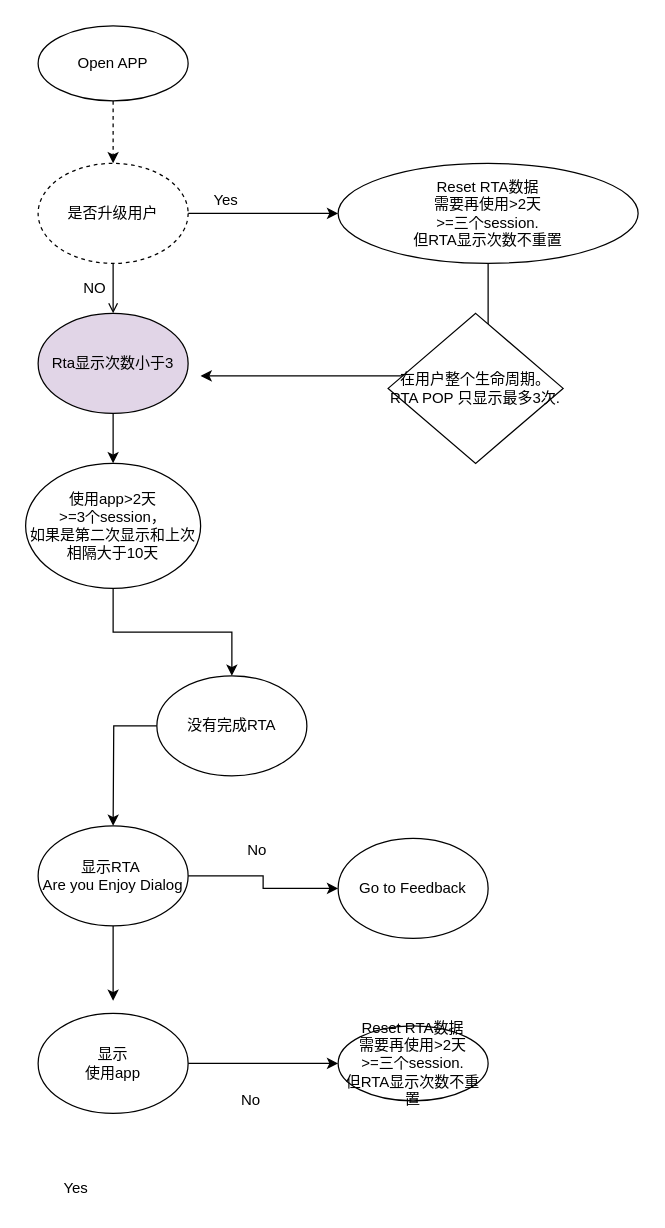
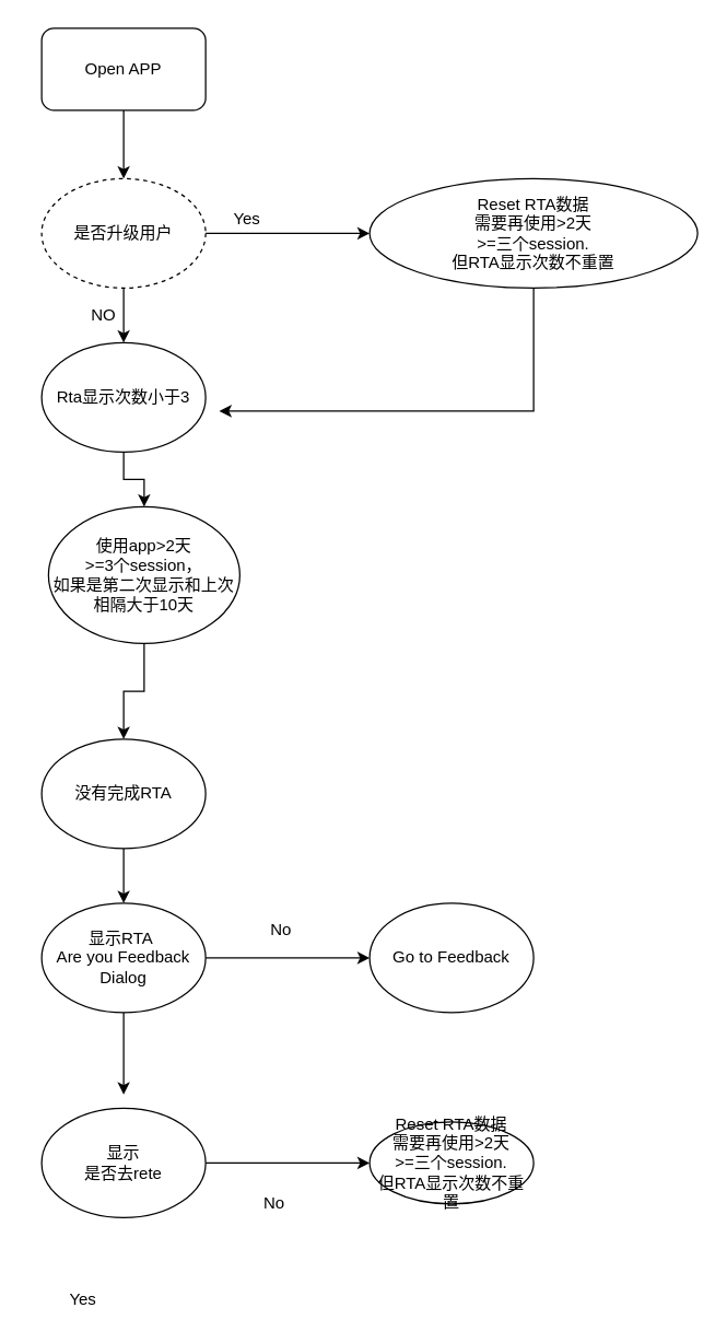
- <mxCell id="3" value="Open APP" style="ellipse;whiteSpace=wrap;html=1;" vertex="1" parent="1"><mxGeometry x="30" width="120" height="60" as="geometry" y="20" /></mxCell>
+ <mxCell id="3" value="Open APP" style="rounded=1;whiteSpace=wrap;html=1;" vertex="1" parent="1"><mxGeometry x="30" width="120" height="60" as="geometry" y="20" /></mxCell>
- <mxCell id="2" style="edgeStyle=orthogonalEdgeStyle;rounded=0;orthogonalLoop=1;jettySize=auto;html=1;entryX=0.5;entryY=0;entryDx=0;entryDy=0;dashed=1;" edge="1" parent="1" source="3" target="15"><mxGeometry relative="1" as="geometry" /></mxCell>
+ <mxCell id="2" style="edgeStyle=orthogonalEdgeStyle;rounded=0;orthogonalLoop=1;jettySize=auto;html=1;entryX=0.5;entryY=0;entryDx=0;entryDy=0;" edge="1" parent="1" source="3" target="15"><mxGeometry relative="1" as="geometry" /></mxCell>
- <mxCell id="13" style="edgeStyle=orthogonalEdgeStyle;rounded=0;orthogonalLoop=1;jettySize=auto;html=1;entryX=0.5;entryY=0;entryDx=0;entryDy=0;endArrow=open;" edge="1" parent="1" source="15" target="5"><mxGeometry relative="1" as="geometry" /></mxCell>
+ <mxCell id="13" style="edgeStyle=orthogonalEdgeStyle;rounded=0;orthogonalLoop=1;jettySize=auto;html=1;entryX=0.5;entryY=0;entryDx=0;entryDy=0;" edge="1" parent="1" source="15" target="5"><mxGeometry relative="1" as="geometry" /></mxCell>
- <mxCell id="5" value="Rta显示次数小于3" style="ellipse;whiteSpace=wrap;html=1;fillColor=#e1d5e7;" vertex="1" parent="1"><mxGeometry x="30" y="250" width="120" height="80" as="geometry" /></mxCell>
+ <mxCell id="5" value="Rta显示次数小于3" style="ellipse;whiteSpace=wrap;html=1;" vertex="1" parent="1"><mxGeometry x="30" y="250" width="120" height="80" as="geometry" /></mxCell>
- <mxCell id="20" value="在用户整个生命周期。RTA POP 只显示最多3次." style="rhombus;whiteSpace=wrap;html=1;" vertex="1" parent="1"><mxGeometry x="310" y="250" width="140" height="120" as="geometry" /></mxCell>
- <mxCell id="7" value="使用app&amp;gt;2天&lt;br&gt;&amp;gt;=3个session，&lt;br&gt;如果是第二次显示和上次相隔大于10天" style="ellipse;whiteSpace=wrap;html=1;" vertex="1" parent="1"><mxGeometry x="20" y="370" width="140" height="100" as="geometry" /></mxCell>
+ <mxCell id="7" value="使用app&amp;gt;2天&lt;br&gt;&amp;gt;=3个session，&lt;br&gt;如果是第二次显示和上次相隔大于10天" style="ellipse;whiteSpace=wrap;html=1;" vertex="1" parent="1"><mxGeometry x="35" y="370" width="140" height="100" as="geometry" /></mxCell>
- <mxCell id="9" value="没有完成RTA" style="ellipse;whiteSpace=wrap;html=1;" vertex="1" parent="1"><mxGeometry x="125" y="540" width="120" height="80" as="geometry" /></mxCell>
+ <mxCell id="9" value="没有完成RTA" style="ellipse;whiteSpace=wrap;html=1;" vertex="1" parent="1"><mxGeometry x="30" y="540" width="120" height="80" as="geometry" /></mxCell>
- <mxCell id="12" value="显示RTA&amp;nbsp;&lt;br&gt;Are you Enjoy Dialog" style="ellipse;whiteSpace=wrap;html=1;" vertex="1" parent="1"><mxGeometry x="30" y="660" width="120" height="80" as="geometry" /></mxCell>
+ <mxCell id="12" value="显示RTA&amp;nbsp;&lt;br&gt;Are you Feedback Dialog" style="ellipse;whiteSpace=wrap;html=1;" vertex="1" parent="1"><mxGeometry x="30" y="660" width="120" height="80" as="geometry" /></mxCell>
- <mxCell id="21" value="Go to Feedback" style="ellipse;whiteSpace=wrap;html=1;" vertex="1" parent="1"><mxGeometry x="270" y="670" width="120" height="80" as="geometry" /></mxCell>
+ <mxCell id="21" value="Go to Feedback" style="ellipse;whiteSpace=wrap;html=1;" vertex="1" parent="1"><mxGeometry x="270" y="660" width="120" height="80" as="geometry" /></mxCell>
- <mxCell id="24" value="显示&lt;br&gt;使用app" style="ellipse;whiteSpace=wrap;html=1;" vertex="1" parent="1"><mxGeometry x="30" y="810" width="120" height="80" as="geometry" /></mxCell>
+ <mxCell id="24" value="显示&lt;br&gt;是否去rete" style="ellipse;whiteSpace=wrap;html=1;" vertex="1" parent="1"><mxGeometry x="30" y="810" width="120" height="80" as="geometry" /></mxCell>
